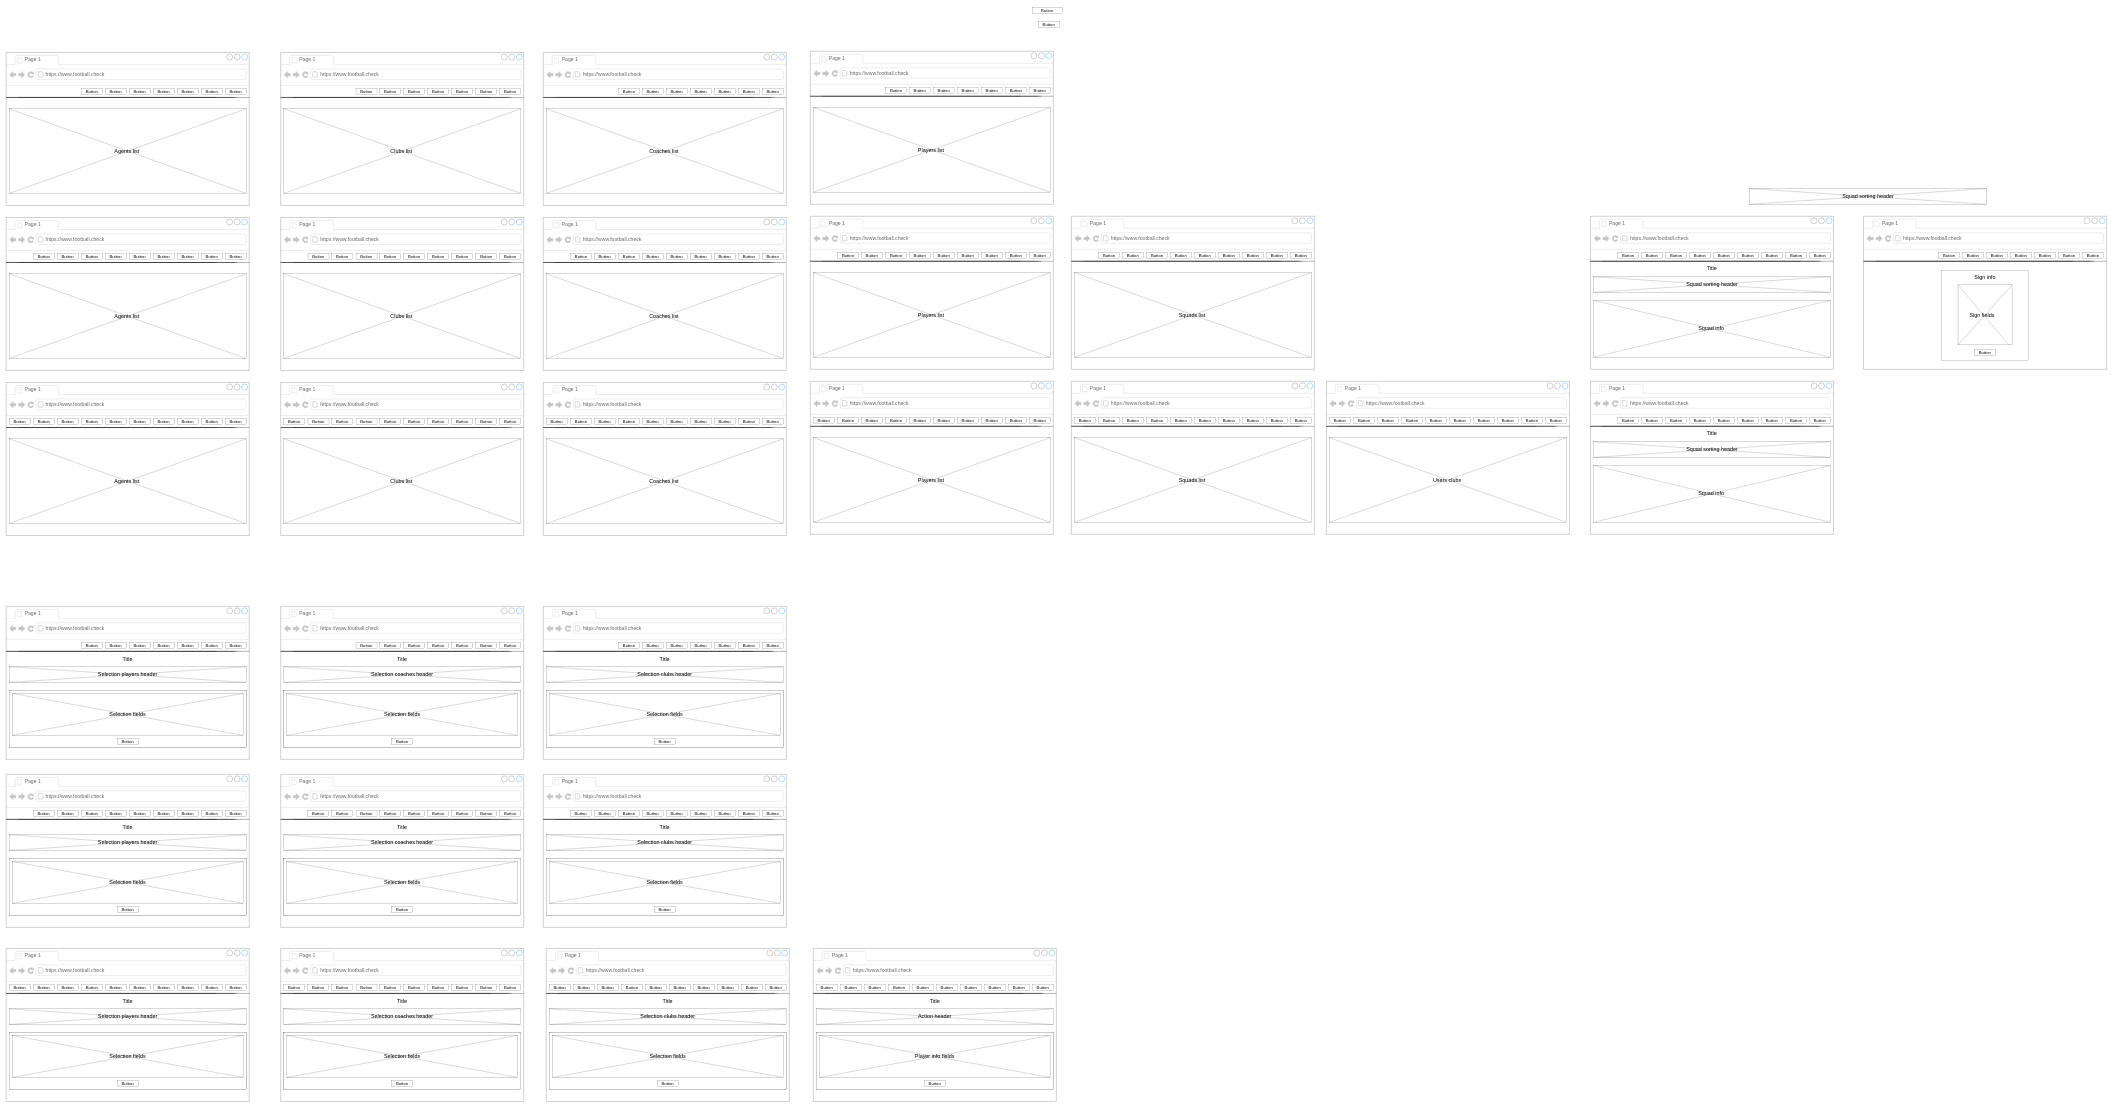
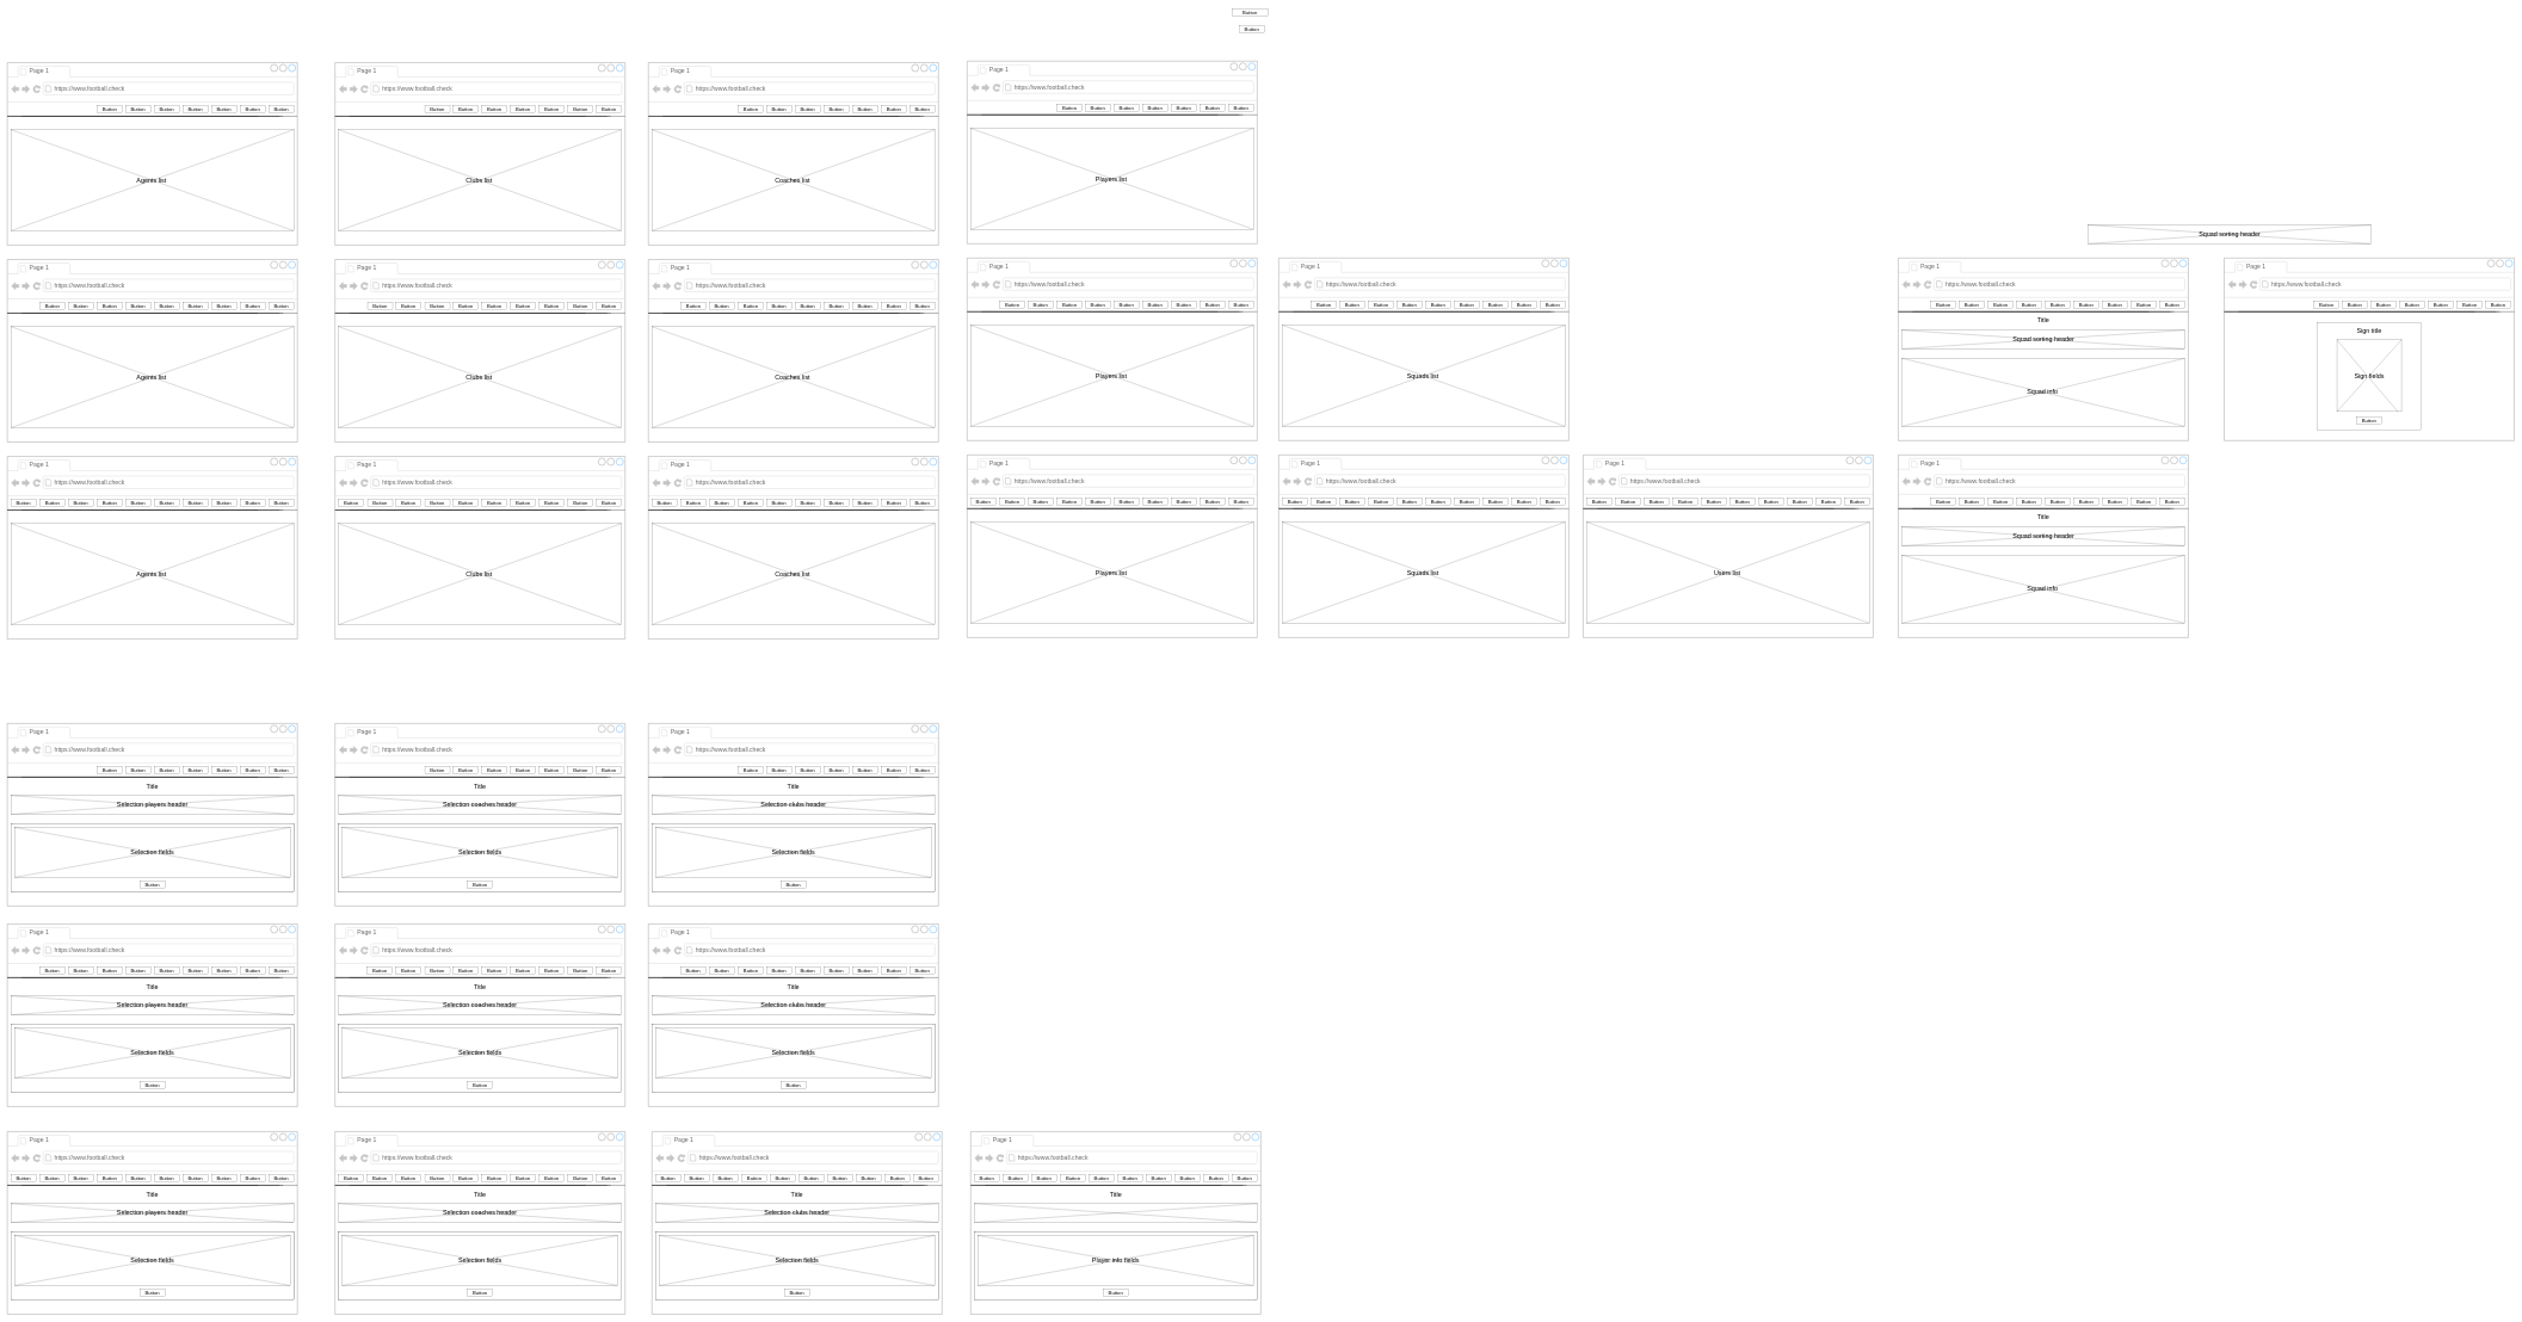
- <mxCell id="516" value="&lt;font style=&quot;font-size: 18px;&quot;&gt;&amp;nbsp;Sign info&amp;nbsp;&lt;/font&gt;" style="text;html=1;strokeColor=none;fillColor=none;align=center;verticalAlign=middle;whiteSpace=wrap;rounded=0;" vertex="1" parent="509"><mxGeometry x="335" y="190" width="140" height="30" as="geometry" /></mxCell>
+ <mxCell id="516" value="&lt;font style=&quot;font-size: 18px;&quot;&gt;&amp;nbsp;Sign title&amp;nbsp;&lt;/font&gt;" style="text;html=1;strokeColor=none;fillColor=none;align=center;verticalAlign=middle;whiteSpace=wrap;rounded=0;" vertex="1" parent="509"><mxGeometry x="335" y="190" width="140" height="30" as="geometry" /></mxCell>
- <mxCell id="537" value="&lt;font style=&quot;font-size: 18px;&quot;&gt;&amp;nbsp;Sign fields&amp;nbsp;&lt;/font&gt;" style="text;html=1;strokeColor=none;fillColor=none;align=center;verticalAlign=middle;whiteSpace=wrap;rounded=0;" vertex="1" parent="509"><mxGeometry x="325" y="313.75" width="140" height="30" as="geometry" /></mxCell>
+ <mxCell id="537" value="&lt;font style=&quot;font-size: 18px;&quot;&gt;&amp;nbsp;Sign fields&amp;nbsp;&lt;/font&gt;" style="text;html=1;strokeColor=none;fillColor=none;align=center;verticalAlign=middle;whiteSpace=wrap;rounded=0;" vertex="1" parent="509"><mxGeometry x="335" y="313.75" width="140" height="30" as="geometry" /></mxCell>
- <mxCell id="414" value="&lt;font style=&quot;font-size: 18px;&quot;&gt;Users clubs&amp;nbsp;&lt;/font&gt;" style="text;html=1;strokeColor=none;fillColor=none;align=center;verticalAlign=middle;whiteSpace=wrap;rounded=0;" vertex="1" parent="406"><mxGeometry x="335" y="313.75" width="140" height="30" as="geometry" /></mxCell>
+ <mxCell id="414" value="&lt;font style=&quot;font-size: 18px;&quot;&gt;Users list&amp;nbsp;&lt;/font&gt;" style="text;html=1;strokeColor=none;fillColor=none;align=center;verticalAlign=middle;whiteSpace=wrap;rounded=0;" vertex="1" parent="406"><mxGeometry x="335" y="313.75" width="140" height="30" as="geometry" /></mxCell>
- <mxCell id="929" value="&lt;font style=&quot;font-size: 18px;&quot;&gt;Action header&lt;/font&gt;" style="text;html=1;strokeColor=none;fillColor=none;align=center;verticalAlign=middle;whiteSpace=wrap;rounded=0;fontSize=14;" vertex="1" parent="901"><mxGeometry x="295.94" y="212.5" width="218.12" height="30" as="geometry" /></mxCell>
